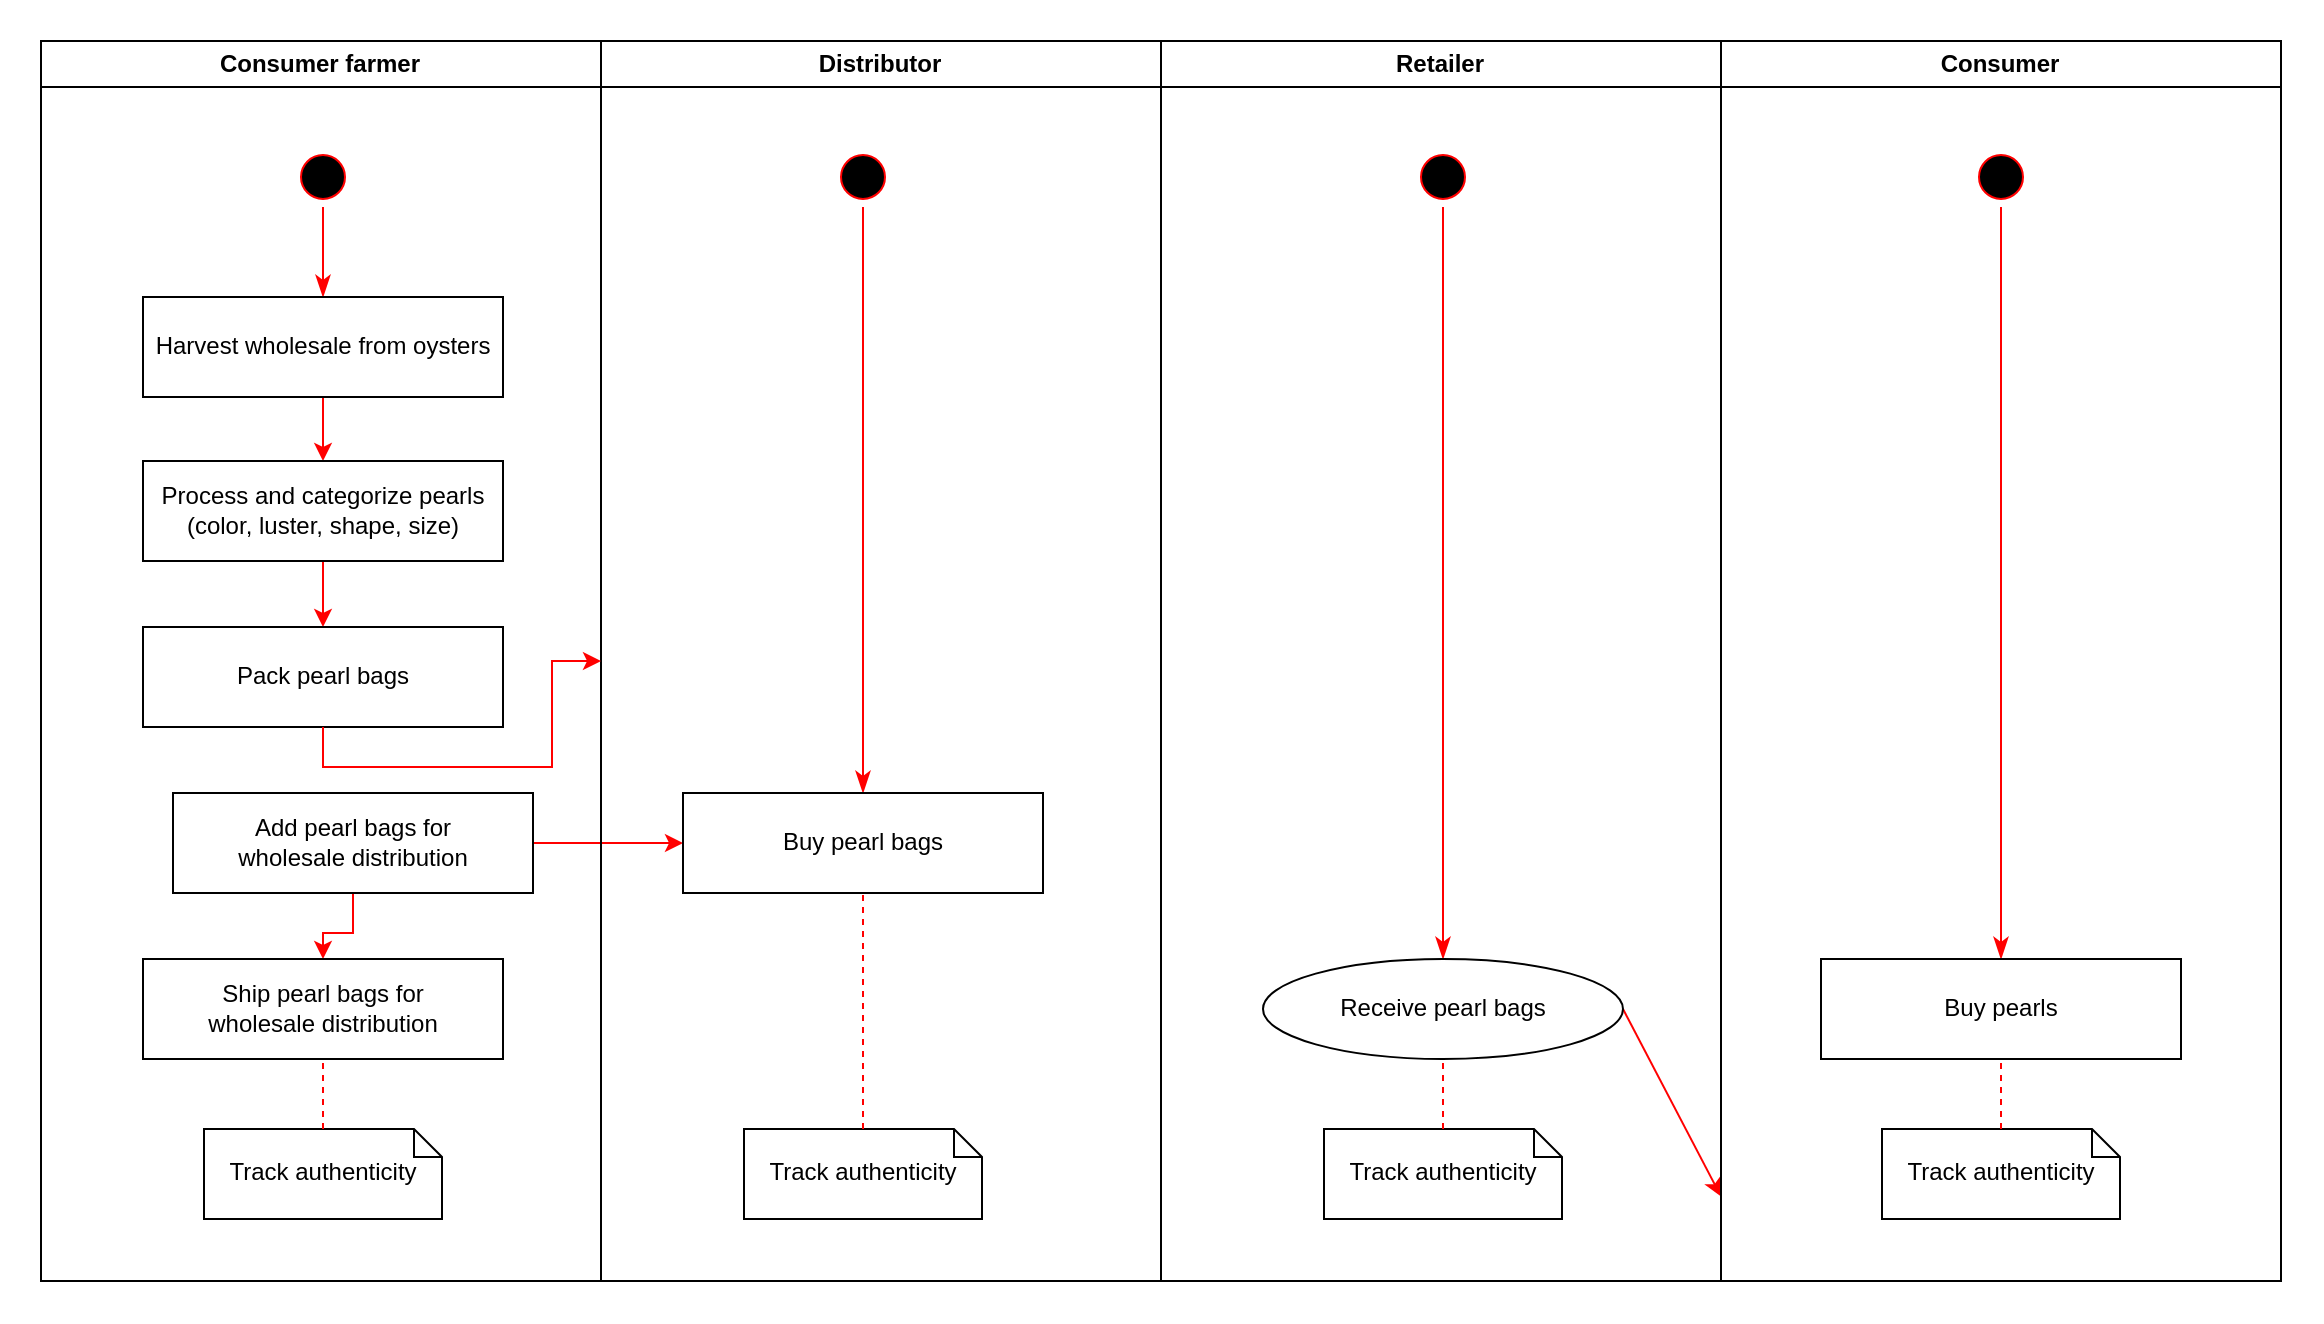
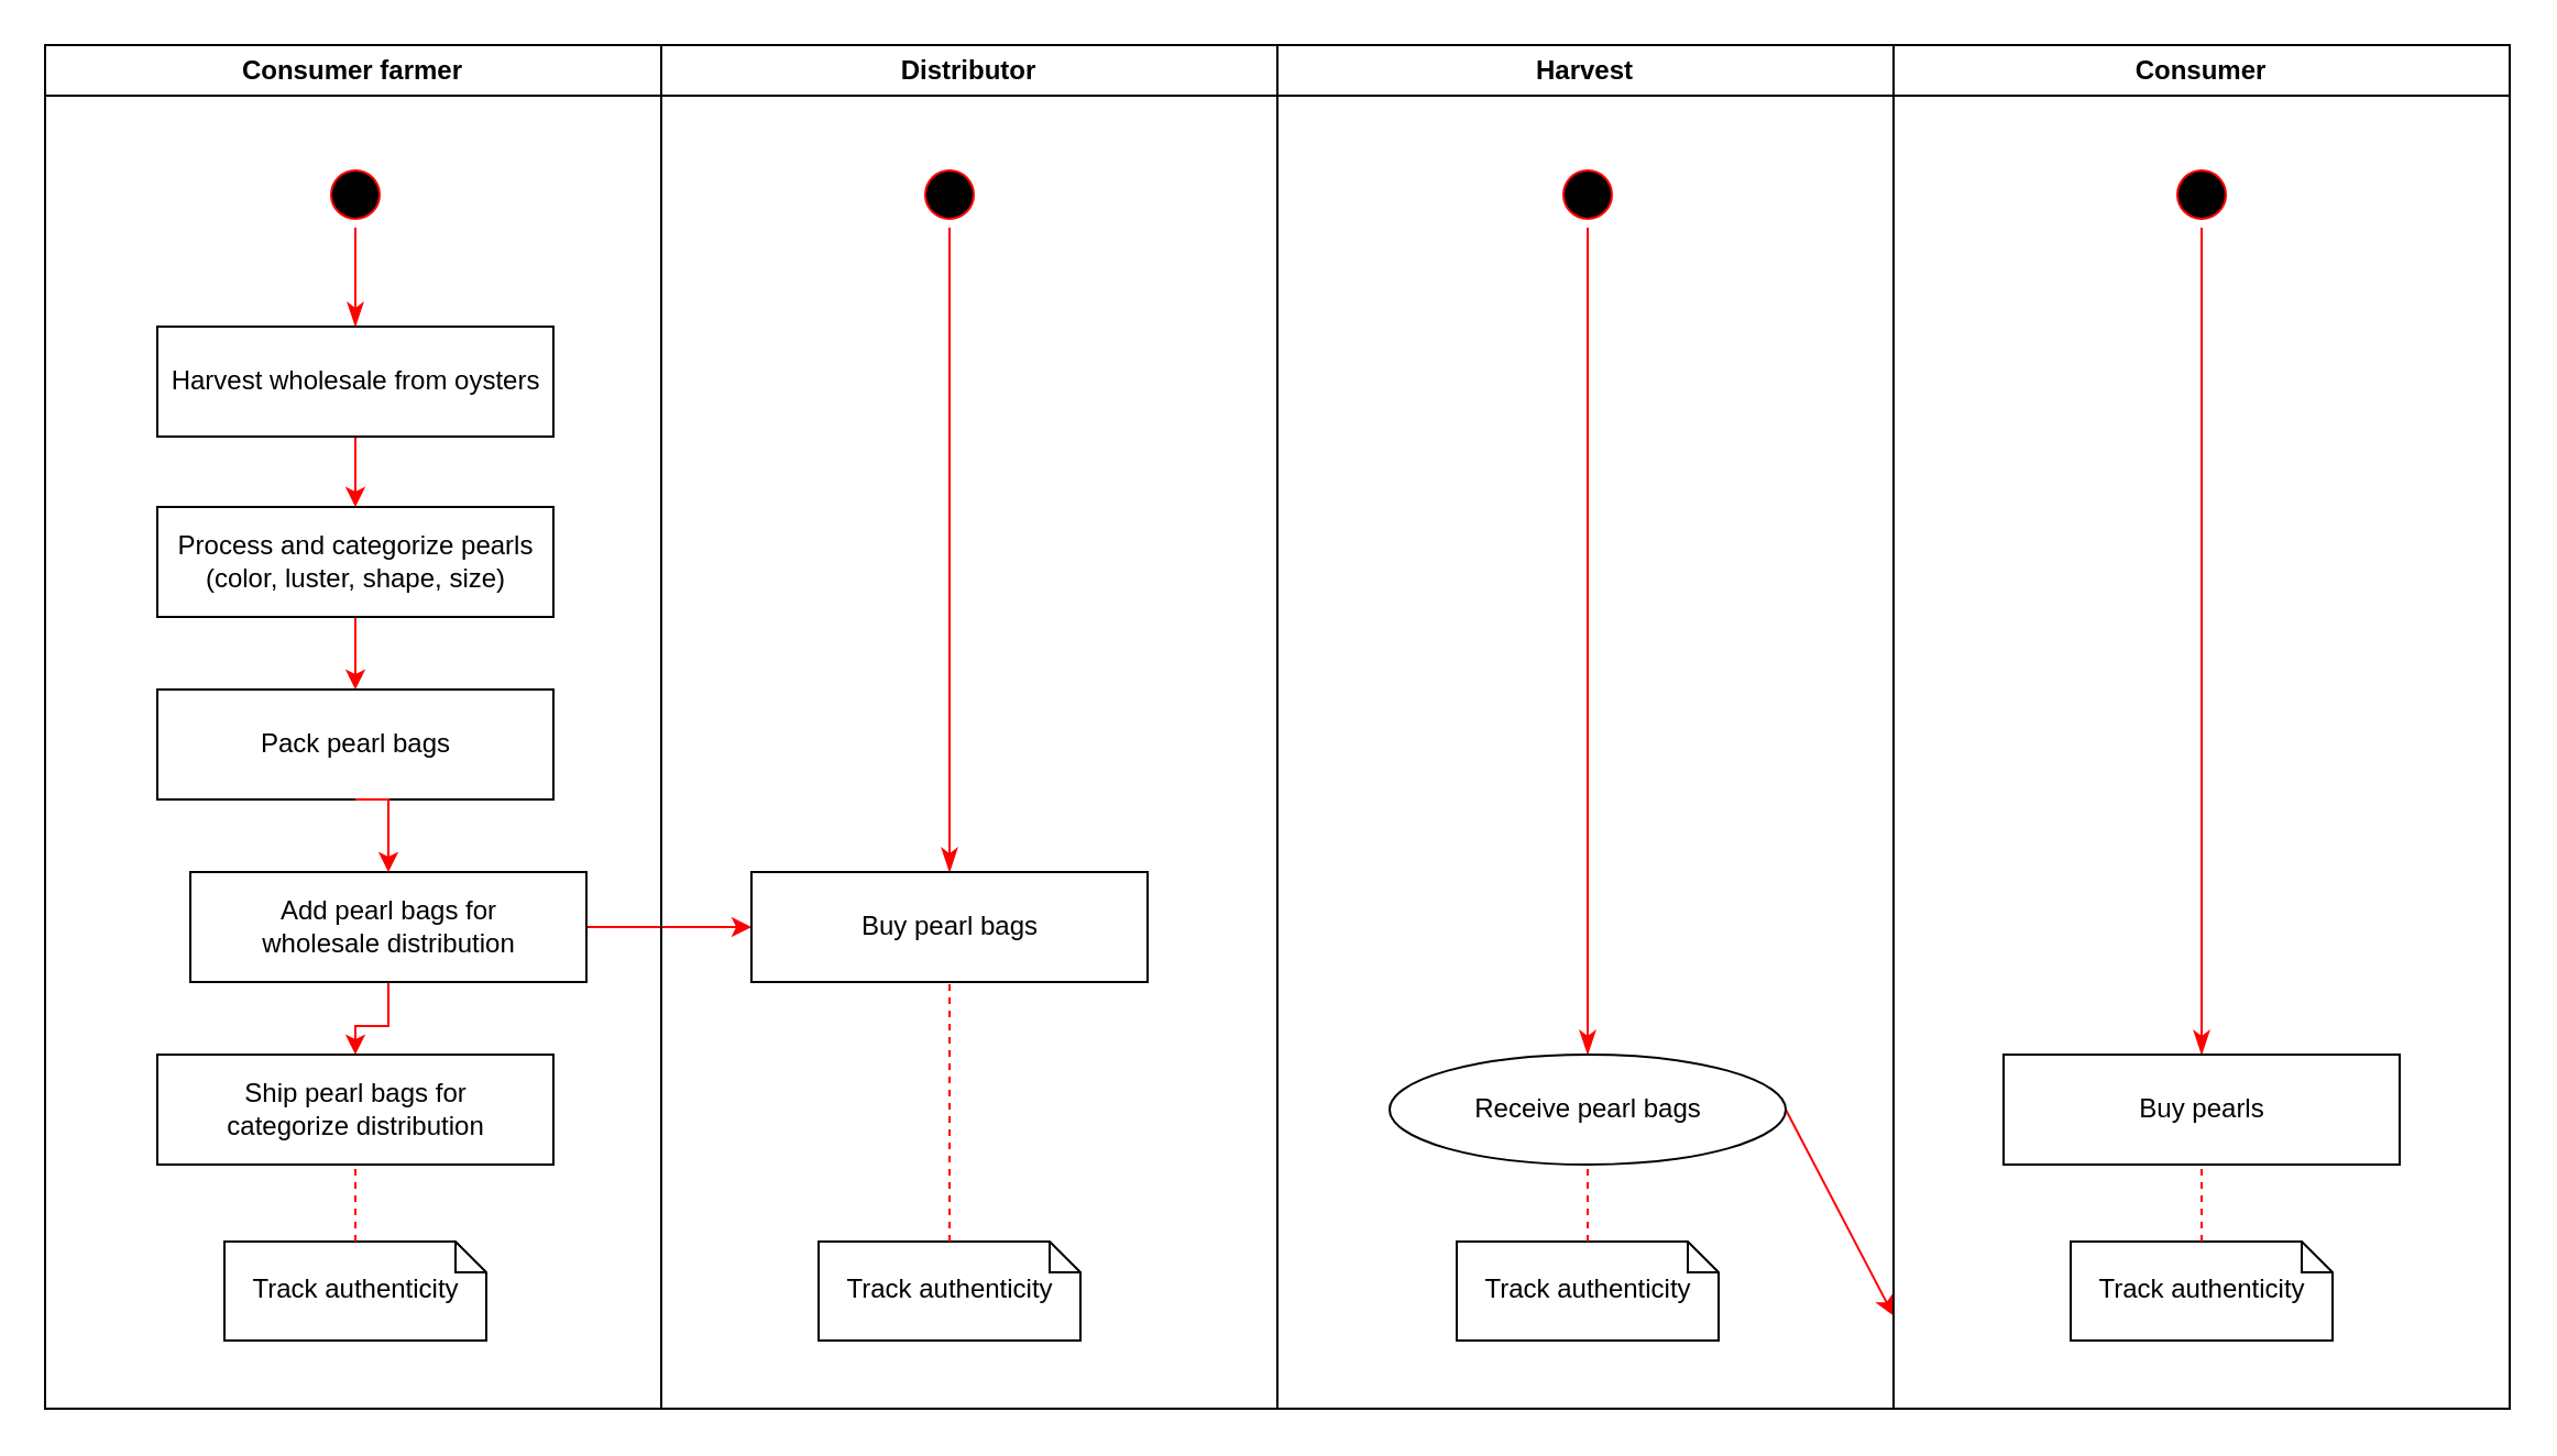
- <mxCell id="9" value="Retailer" style="swimlane;whiteSpace=wrap;container=0;" parent="1" vertex="1"><mxGeometry x="580" y="20" width="280" height="620" as="geometry" /></mxCell>
+ <mxCell id="9" value="Harvest" style="swimlane;whiteSpace=wrap;container=0;" parent="1" vertex="1"><mxGeometry x="580" y="20" width="280" height="620" as="geometry" /></mxCell>
- <mxCell id="36" value="" style="edgeStyle=orthogonalEdgeStyle;rounded=0;orthogonalLoop=1;jettySize=auto;html=1;strokeColor=#FF0000;exitX=0.5;exitY=1;exitDx=0;exitDy=0;" parent="1" source="35" target="15" edge="1"><mxGeometry relative="1" as="geometry"><mxPoint x="171" y="305" as="sourcePoint" /><mxPoint x="171" y="322" as="targetPoint" /></mxGeometry></mxCell>
+ <mxCell id="36" value="" style="edgeStyle=orthogonalEdgeStyle;rounded=0;orthogonalLoop=1;jettySize=auto;html=1;strokeColor=#FF0000;entryX=0.5;entryY=0;entryDx=0;entryDy=0;exitX=0.5;exitY=1;exitDx=0;exitDy=0;" parent="1" source="35" target="31" edge="1"><mxGeometry relative="1" as="geometry"><mxPoint x="171" y="305" as="sourcePoint" /><mxPoint x="171" y="322" as="targetPoint" /></mxGeometry></mxCell>
- <mxCell id="32" value="Ship pearl bags for &lt;br&gt;wholesale distribution&lt;br&gt;" style="html=1;" parent="1" vertex="1"><mxGeometry x="71" y="479" width="180" height="50" as="geometry" /></mxCell>
+ <mxCell id="32" value="Ship pearl bags for &lt;br&gt;categorize distribution&lt;br&gt;" style="html=1;" parent="1" vertex="1"><mxGeometry x="71" y="479" width="180" height="50" as="geometry" /></mxCell>
